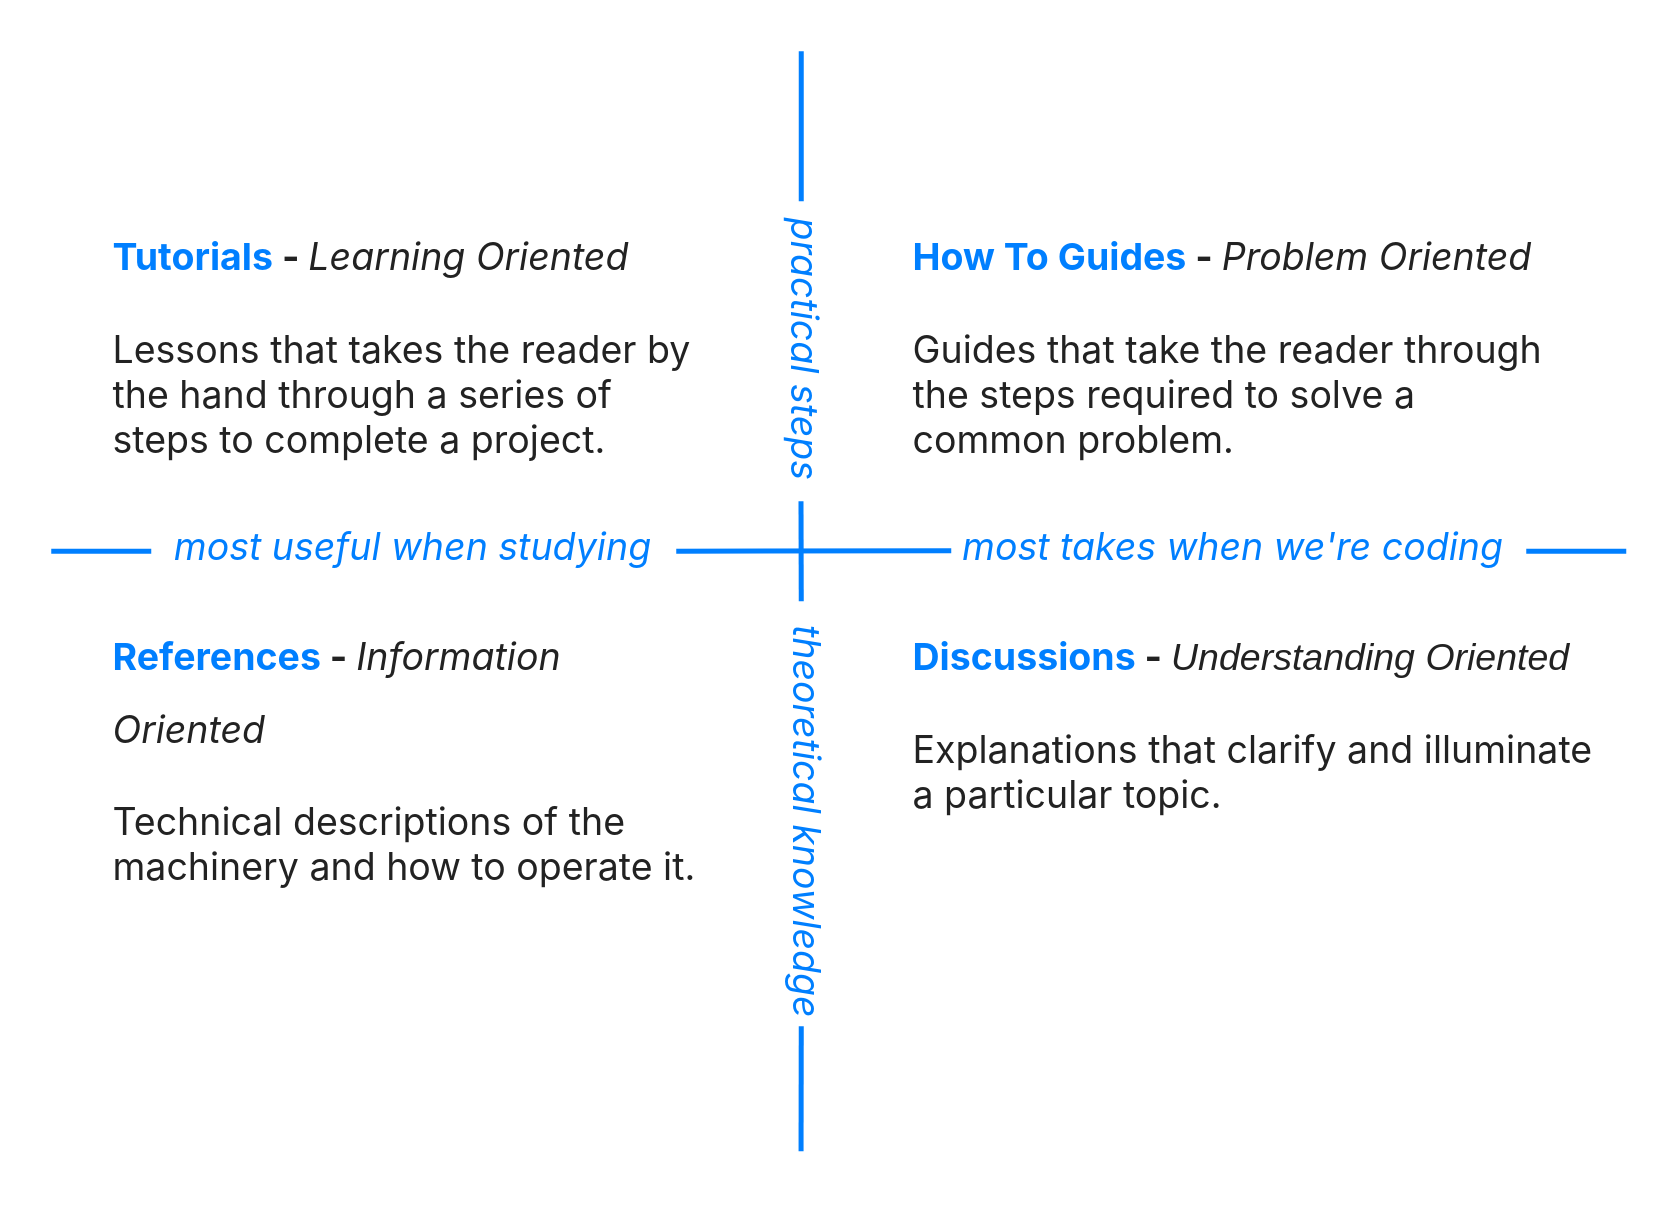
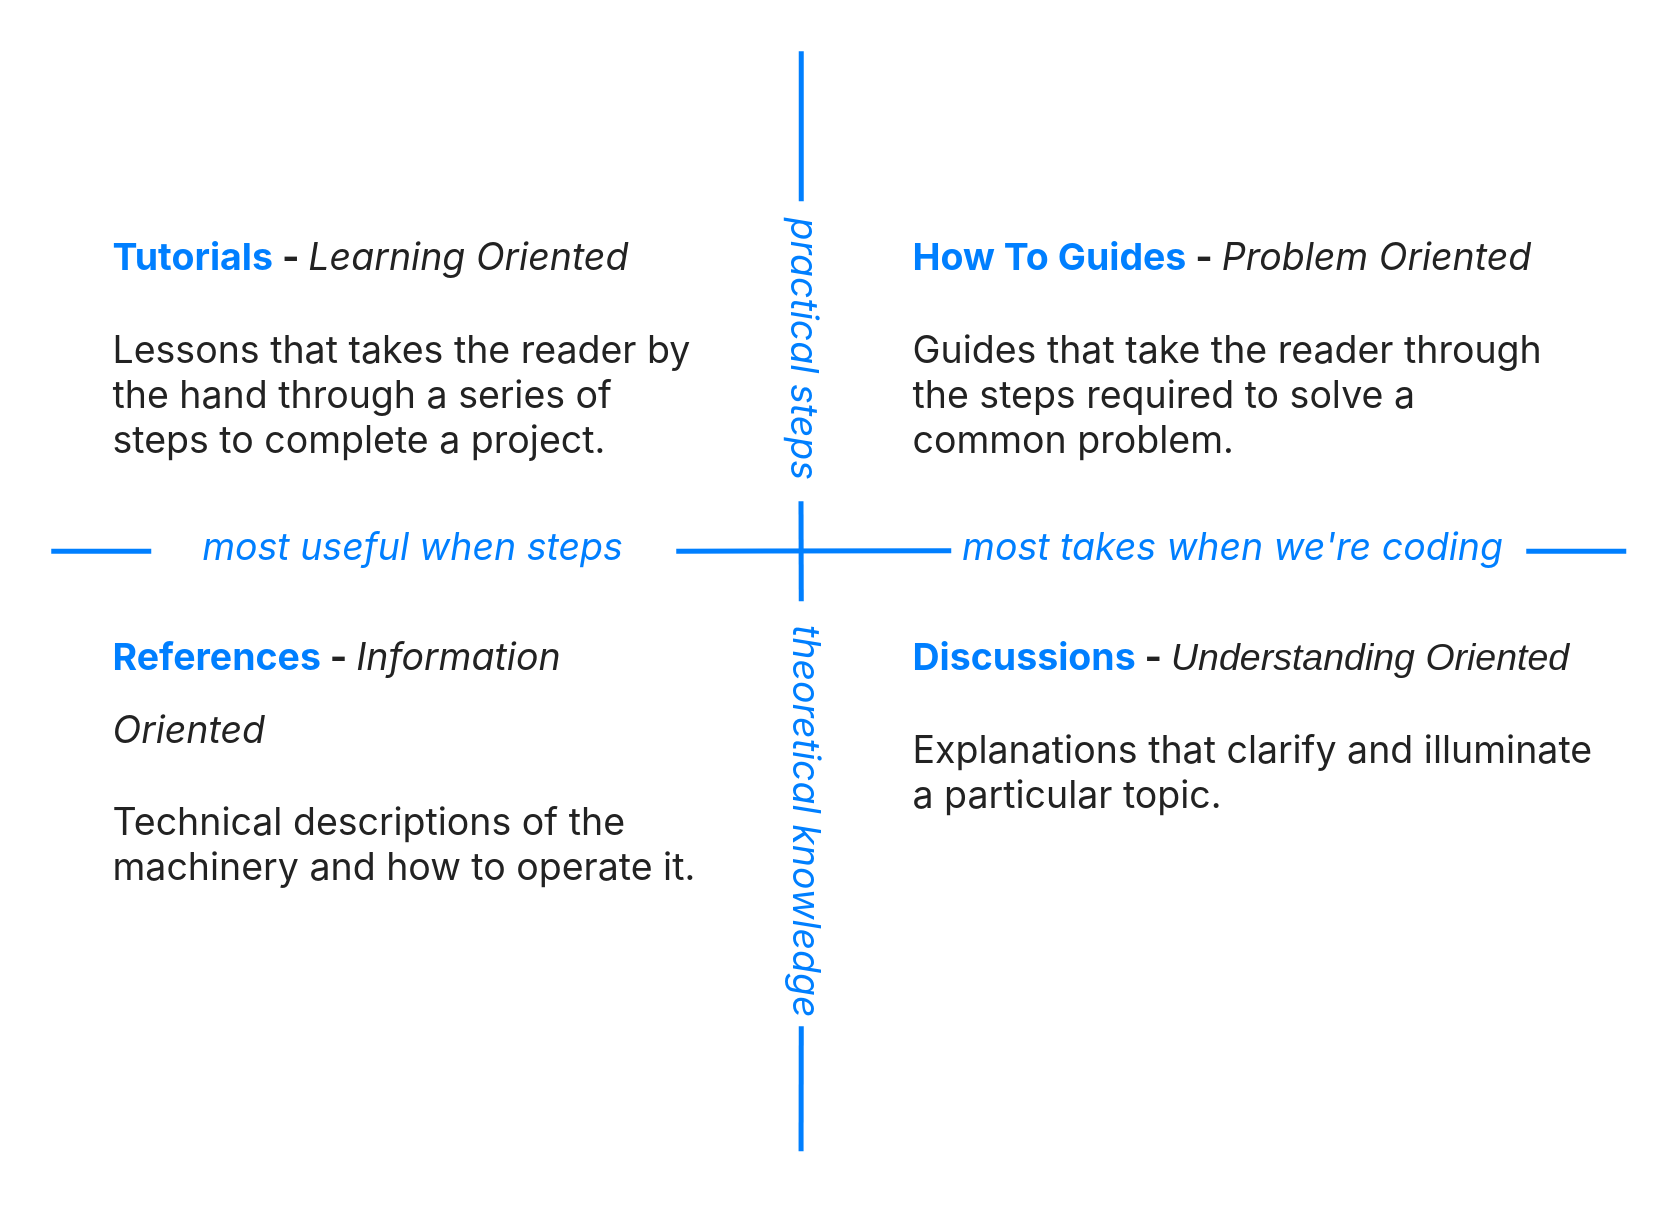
- <mxCell id="9" value="&lt;meta charset=&quot;utf-8&quot;&gt;&lt;em style=&quot;box-sizing: border-box; font-style: italic; font-family: &amp;quot;??&amp;quot;, &amp;quot;??&amp;quot;, &amp;quot;??&amp;quot;, &amp;quot;??&amp;quot;, &amp;quot;??&amp;quot;, ui-sans-serif, -apple-system, &amp;quot;system-ui&amp;quot;, &amp;quot;Segoe UI&amp;quot;, Roboto, Inter, &amp;quot;Apple Color Emoji&amp;quot;, &amp;quot;Segoe UI Emoji&amp;quot;, &amp;quot;Segoe UI Symbol&amp;quot;, &amp;quot;Microsoft YaHei Light&amp;quot;, sans-serif; font-size: 15px; font-variant-ligatures: normal; font-variant-caps: normal; font-weight: 400; letter-spacing: normal; orphans: 2; text-indent: 0px; text-transform: none; widows: 2; word-spacing: 0px; -webkit-text-stroke-width: 0px; background-color: rgb(255, 255, 255); text-decoration-thickness: initial; text-decoration-style: initial; text-decoration-color: initial;&quot;&gt;most useful when studying&lt;/em&gt;" style="text;whiteSpace=wrap;html=1;align=center;fontColor=#007FFF;" vertex="1" parent="1"><mxGeometry x="55" y="203" width="220" height="40" as="geometry" /></mxCell>
+ <mxCell id="9" value="&lt;meta charset=&quot;utf-8&quot;&gt;&lt;em style=&quot;box-sizing: border-box; font-style: italic; font-family: &amp;quot;??&amp;quot;, &amp;quot;??&amp;quot;, &amp;quot;??&amp;quot;, &amp;quot;??&amp;quot;, &amp;quot;??&amp;quot;, ui-sans-serif, -apple-system, &amp;quot;system-ui&amp;quot;, &amp;quot;Segoe UI&amp;quot;, Roboto, Inter, &amp;quot;Apple Color Emoji&amp;quot;, &amp;quot;Segoe UI Emoji&amp;quot;, &amp;quot;Segoe UI Symbol&amp;quot;, &amp;quot;Microsoft YaHei Light&amp;quot;, sans-serif; font-size: 15px; font-variant-ligatures: normal; font-variant-caps: normal; font-weight: 400; letter-spacing: normal; orphans: 2; text-indent: 0px; text-transform: none; widows: 2; word-spacing: 0px; -webkit-text-stroke-width: 0px; background-color: rgb(255, 255, 255); text-decoration-thickness: initial; text-decoration-style: initial; text-decoration-color: initial;&quot;&gt;most useful when steps&lt;/em&gt;" style="text;whiteSpace=wrap;html=1;align=center;fontColor=#007FFF;" vertex="1" parent="1"><mxGeometry x="55" y="203" width="220" height="40" as="geometry" /></mxCell>
